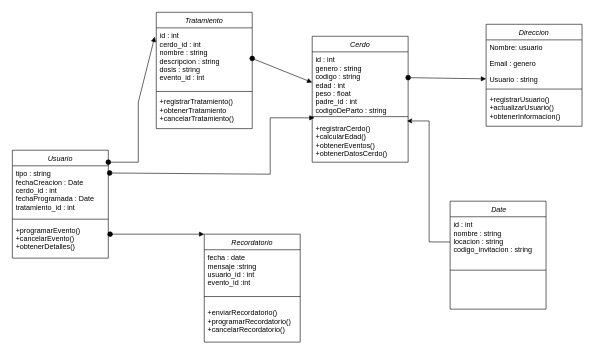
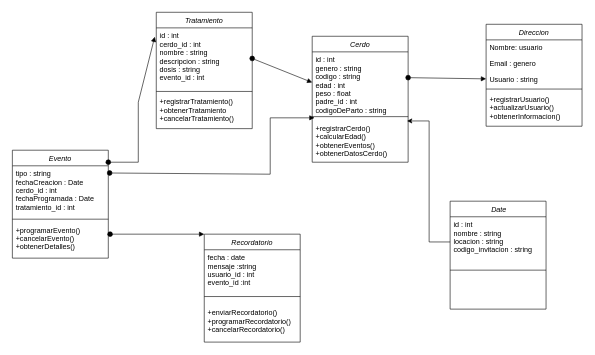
- <mxCell id="20" value="Usuario" style="swimlane;fontStyle=2;align=center;verticalAlign=top;childLayout=stackLayout;horizontal=1;startSize=26;horizontalStack=0;resizeParent=1;resizeLast=0;collapsible=1;marginBottom=0;rounded=0;shadow=0;strokeWidth=1;" vertex="1" parent="1"><mxGeometry x="20" y="250" width="160" height="180" as="geometry"><mxRectangle x="230" y="140" width="160" height="26" as="alternateBounds" /></mxGeometry></mxCell>
+ <mxCell id="20" value="Evento" style="swimlane;fontStyle=2;align=center;verticalAlign=top;childLayout=stackLayout;horizontal=1;startSize=26;horizontalStack=0;resizeParent=1;resizeLast=0;collapsible=1;marginBottom=0;rounded=0;shadow=0;strokeWidth=1;" vertex="1" parent="1"><mxGeometry x="20" y="250" width="160" height="180" as="geometry"><mxRectangle x="230" y="140" width="160" height="26" as="alternateBounds" /></mxGeometry></mxCell>
